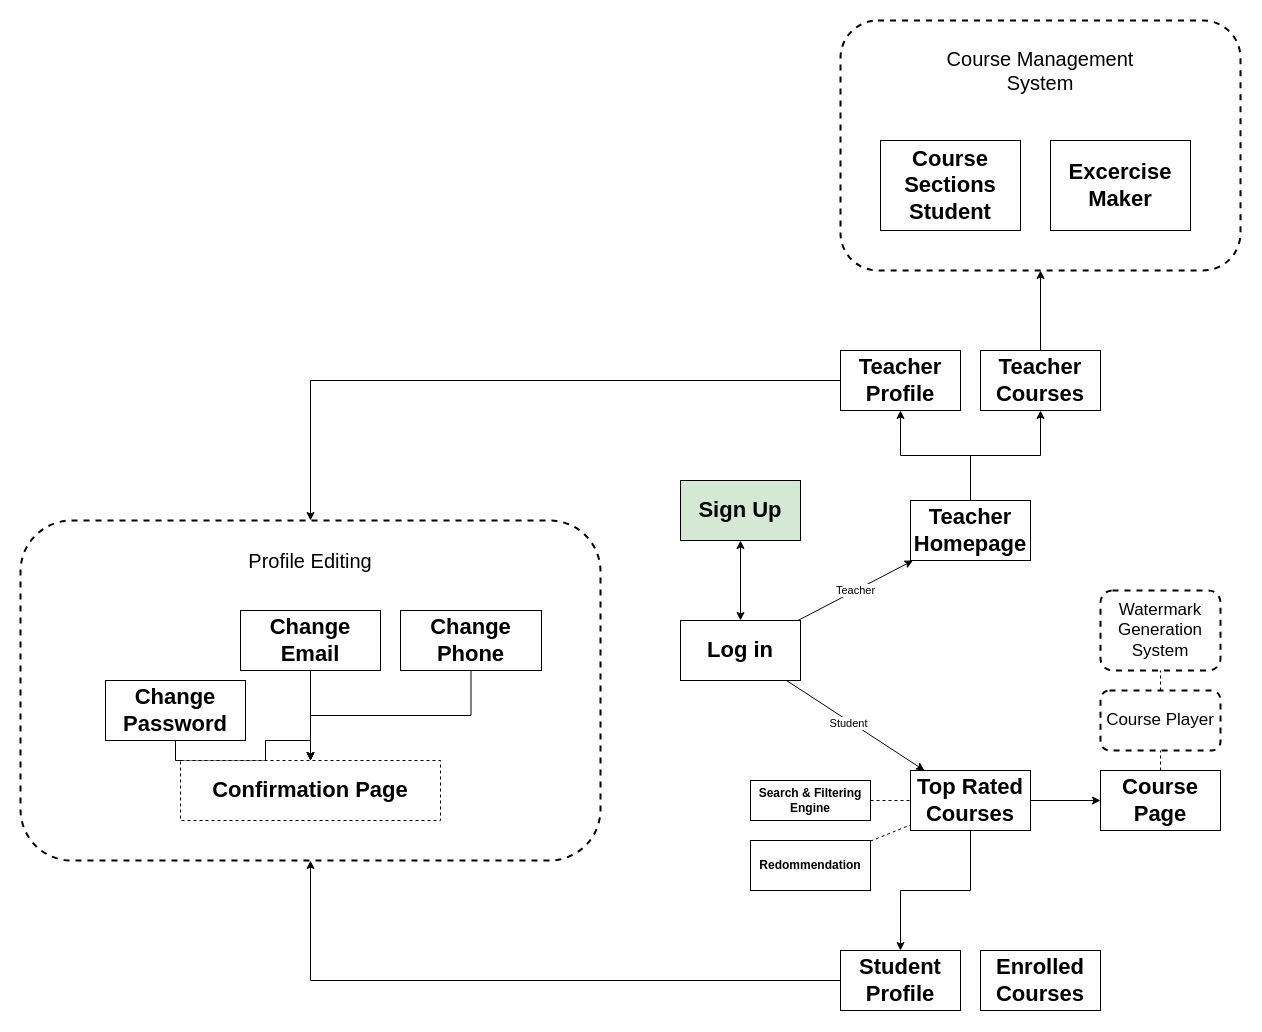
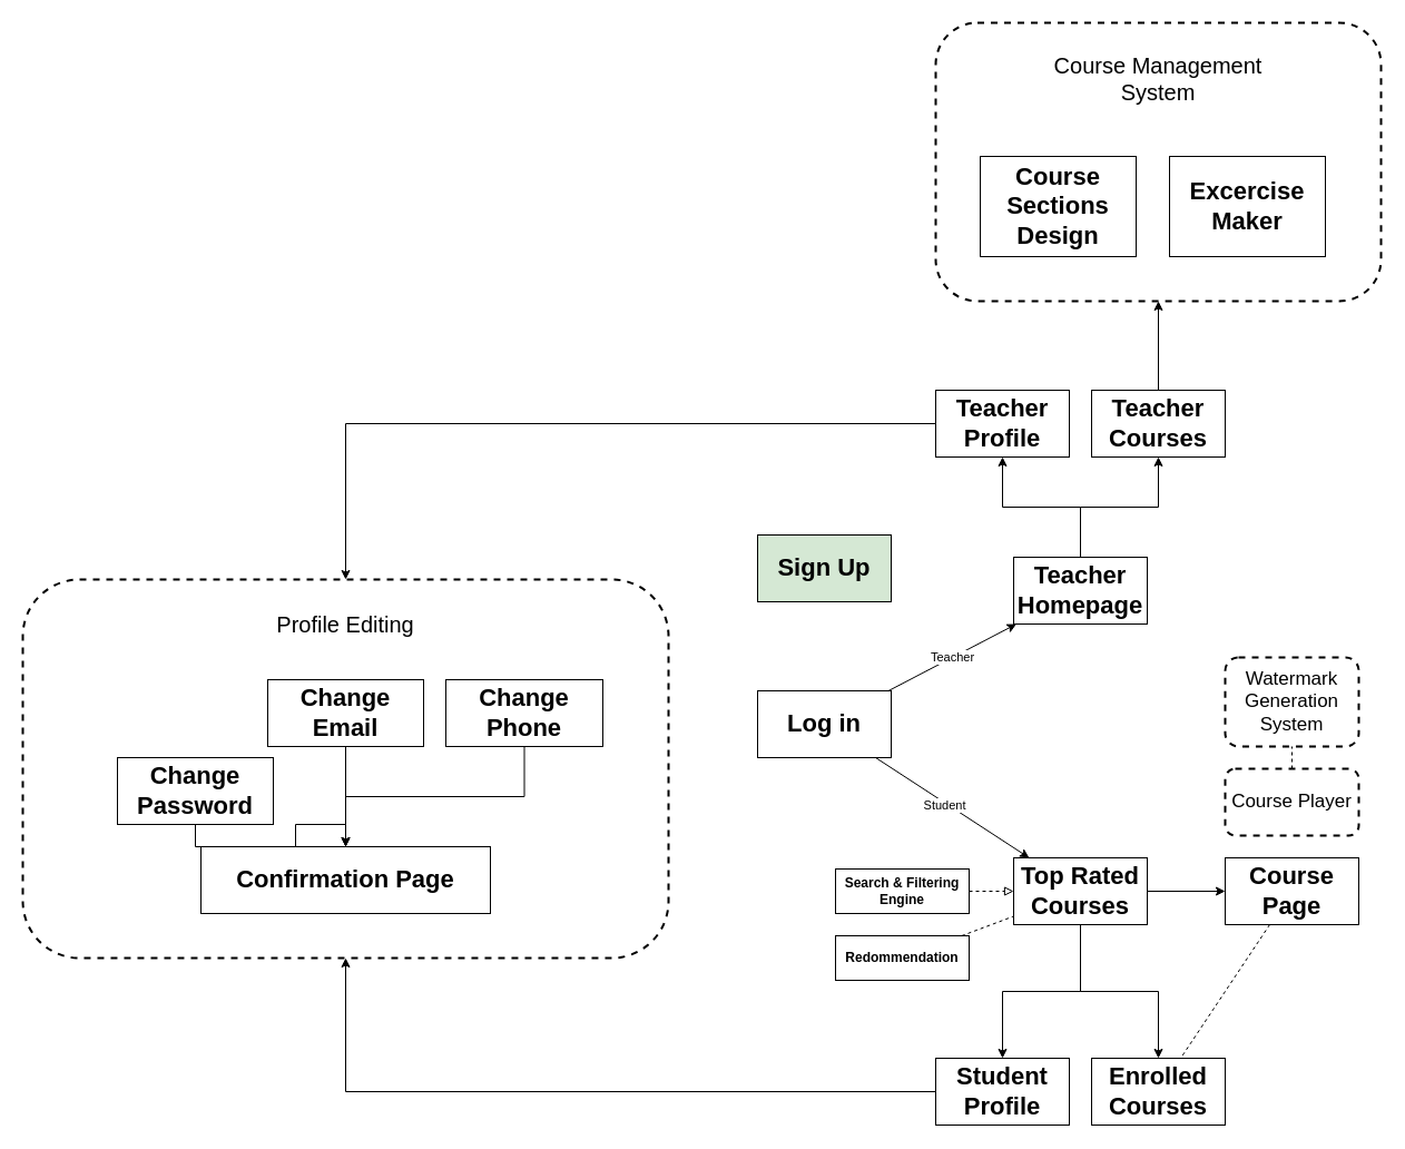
- <mxCell id="42" value="&lt;span style=&quot;font-size: 22px;&quot;&gt;&lt;b&gt;Course Sections Student&lt;/b&gt;&lt;/span&gt;" style="rounded=0;whiteSpace=wrap;html=1;" vertex="1" parent="1"><mxGeometry x="880" y="140" width="140" height="90" as="geometry" /></mxCell>
+ <mxCell id="42" value="&lt;span style=&quot;font-size: 22px;&quot;&gt;&lt;b&gt;Course Sections Design&lt;/b&gt;&lt;/span&gt;" style="rounded=0;whiteSpace=wrap;html=1;" vertex="1" parent="1"><mxGeometry x="880" y="140" width="140" height="90" as="geometry" /></mxCell>
- <mxCell id="21" value="" style="endArrow=classic;startArrow=classic;html=1;rounded=0;" edge="1" parent="1" source="3" target="4"><mxGeometry width="50" height="50" relative="1" as="geometry"><mxPoint x="740" y="599.289" as="sourcePoint" /><mxPoint x="740" y="549.289" as="targetPoint" /></mxGeometry></mxCell>
- <mxCell id="28" value="" style="endArrow=none;dashed=1;html=1;strokeWidth=1;rounded=0;" edge="1" parent="1" source="24" target="25"><mxGeometry width="50" height="50" relative="1" as="geometry"><mxPoint x="1160" y="650" as="sourcePoint" /><mxPoint x="1160" y="600" as="targetPoint" /></mxGeometry></mxCell>
+ <mxCell id="28" value="" style="endArrow=none;dashed=1;html=1;strokeWidth=1;rounded=0;" edge="1" parent="1" source="24" target="22"><mxGeometry width="50" height="50" relative="1" as="geometry"><mxPoint x="1160" y="650" as="sourcePoint" /><mxPoint x="1160" y="600" as="targetPoint" /></mxGeometry></mxCell>
- <mxCell id="40" value="&lt;span style=&quot;font-size: 22px;&quot;&gt;&lt;b&gt;Confirmation Page&lt;/b&gt;&lt;/span&gt;" style="rounded=0;whiteSpace=wrap;html=1;dashed=1;" vertex="1" parent="1"><mxGeometry x="180" y="760" width="260" height="60" as="geometry" /></mxCell>
+ <mxCell id="40" value="&lt;span style=&quot;font-size: 22px;&quot;&gt;&lt;b&gt;Confirmation Page&lt;/b&gt;&lt;/span&gt;" style="rounded=0;whiteSpace=wrap;html=1;" vertex="1" parent="1"><mxGeometry x="180" y="760" width="260" height="60" as="geometry" /></mxCell>
- <mxCell id="33" style="rounded=0;orthogonalLoop=1;jettySize=auto;html=1;endArrow=none;endFill=0;dashed=1;" edge="1" parent="1" source="34" target="16"><mxGeometry relative="1" as="geometry" /></mxCell>
+ <mxCell id="33" style="rounded=0;orthogonalLoop=1;jettySize=auto;html=1;endArrow=block;endFill=0;dashed=1;" edge="1" parent="1" source="34" target="16"><mxGeometry relative="1" as="geometry" /></mxCell>
- <mxCell id="32" value="&lt;b style=&quot;&quot;&gt;&lt;font style=&quot;font-size: 12px;&quot;&gt;Redommendation&lt;/font&gt;&lt;/b&gt;" style="rounded=0;whiteSpace=wrap;html=1;" vertex="1" parent="1"><mxGeometry x="750" y="840" width="120" height="50" as="geometry" /></mxCell>
+ <mxCell id="32" value="&lt;b style=&quot;&quot;&gt;&lt;font style=&quot;font-size: 12px;&quot;&gt;Redommendation&lt;/font&gt;&lt;/b&gt;" style="rounded=0;whiteSpace=wrap;html=1;" vertex="1" parent="1"><mxGeometry x="750" y="840" width="120" height="40" as="geometry" /></mxCell>
+ <mxCell id="14" style="edgeStyle=orthogonalEdgeStyle;rounded=0;orthogonalLoop=1;jettySize=auto;html=1;" edge="1" parent="1" source="16" target="22"><mxGeometry relative="1" as="geometry" /></mxCell>
